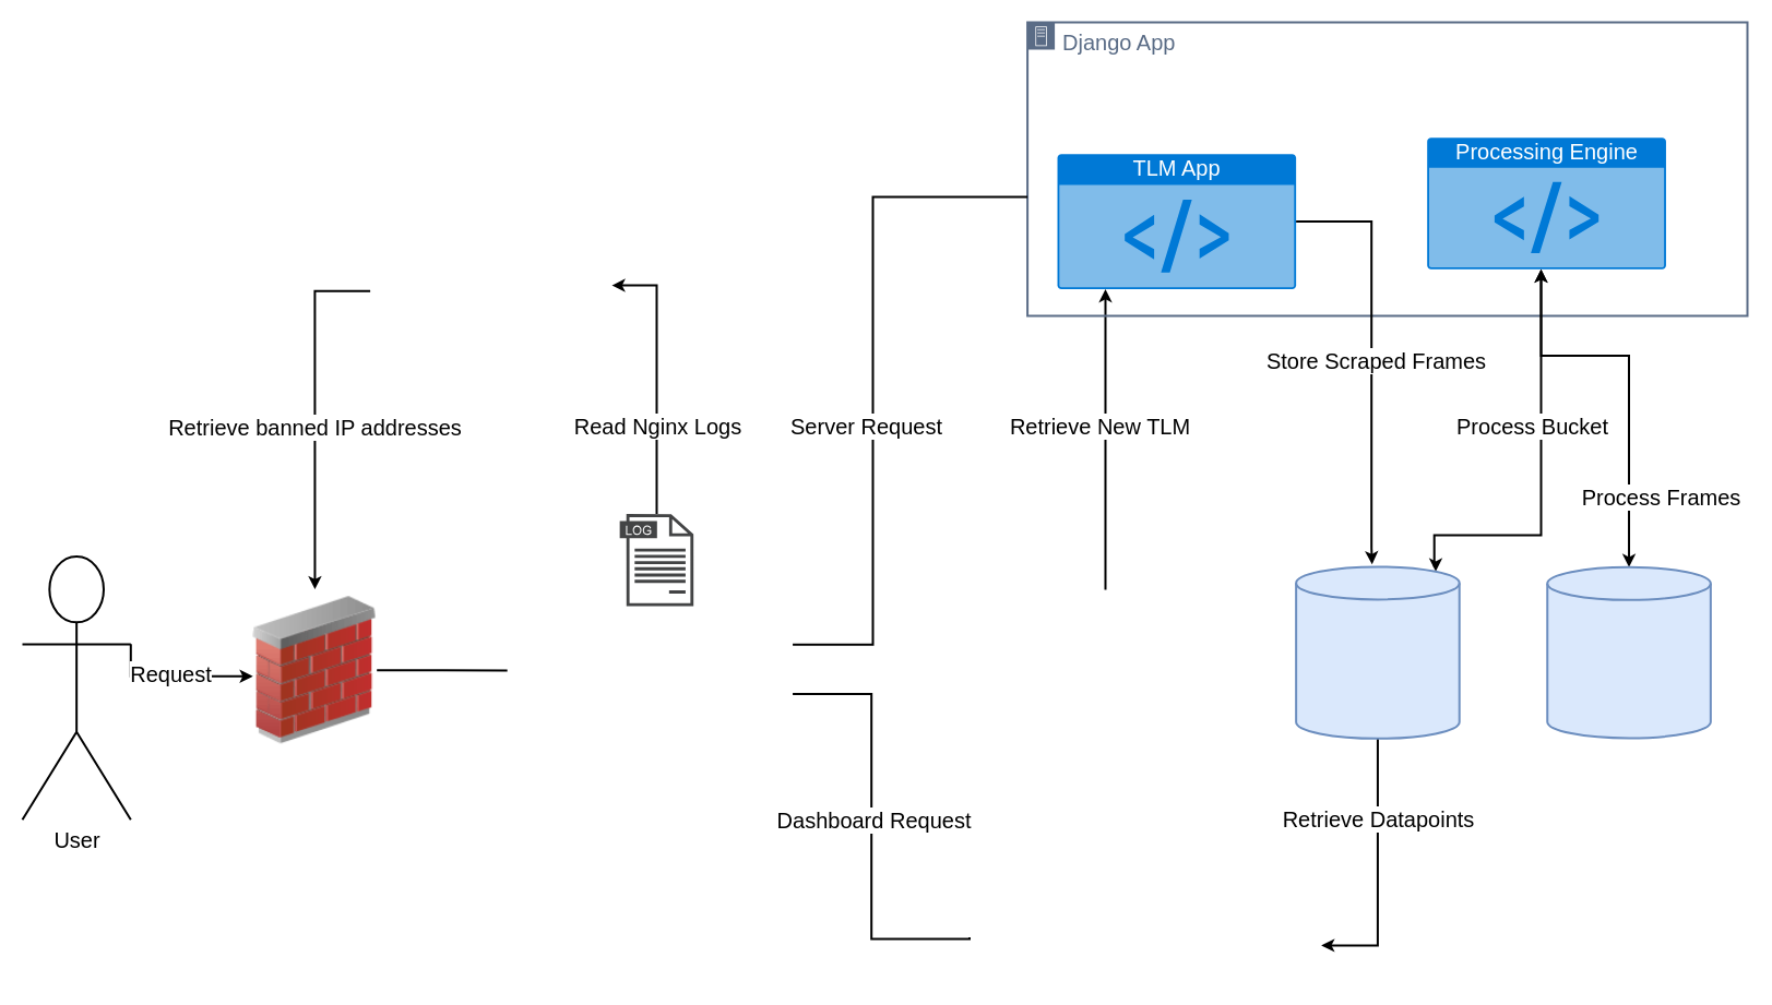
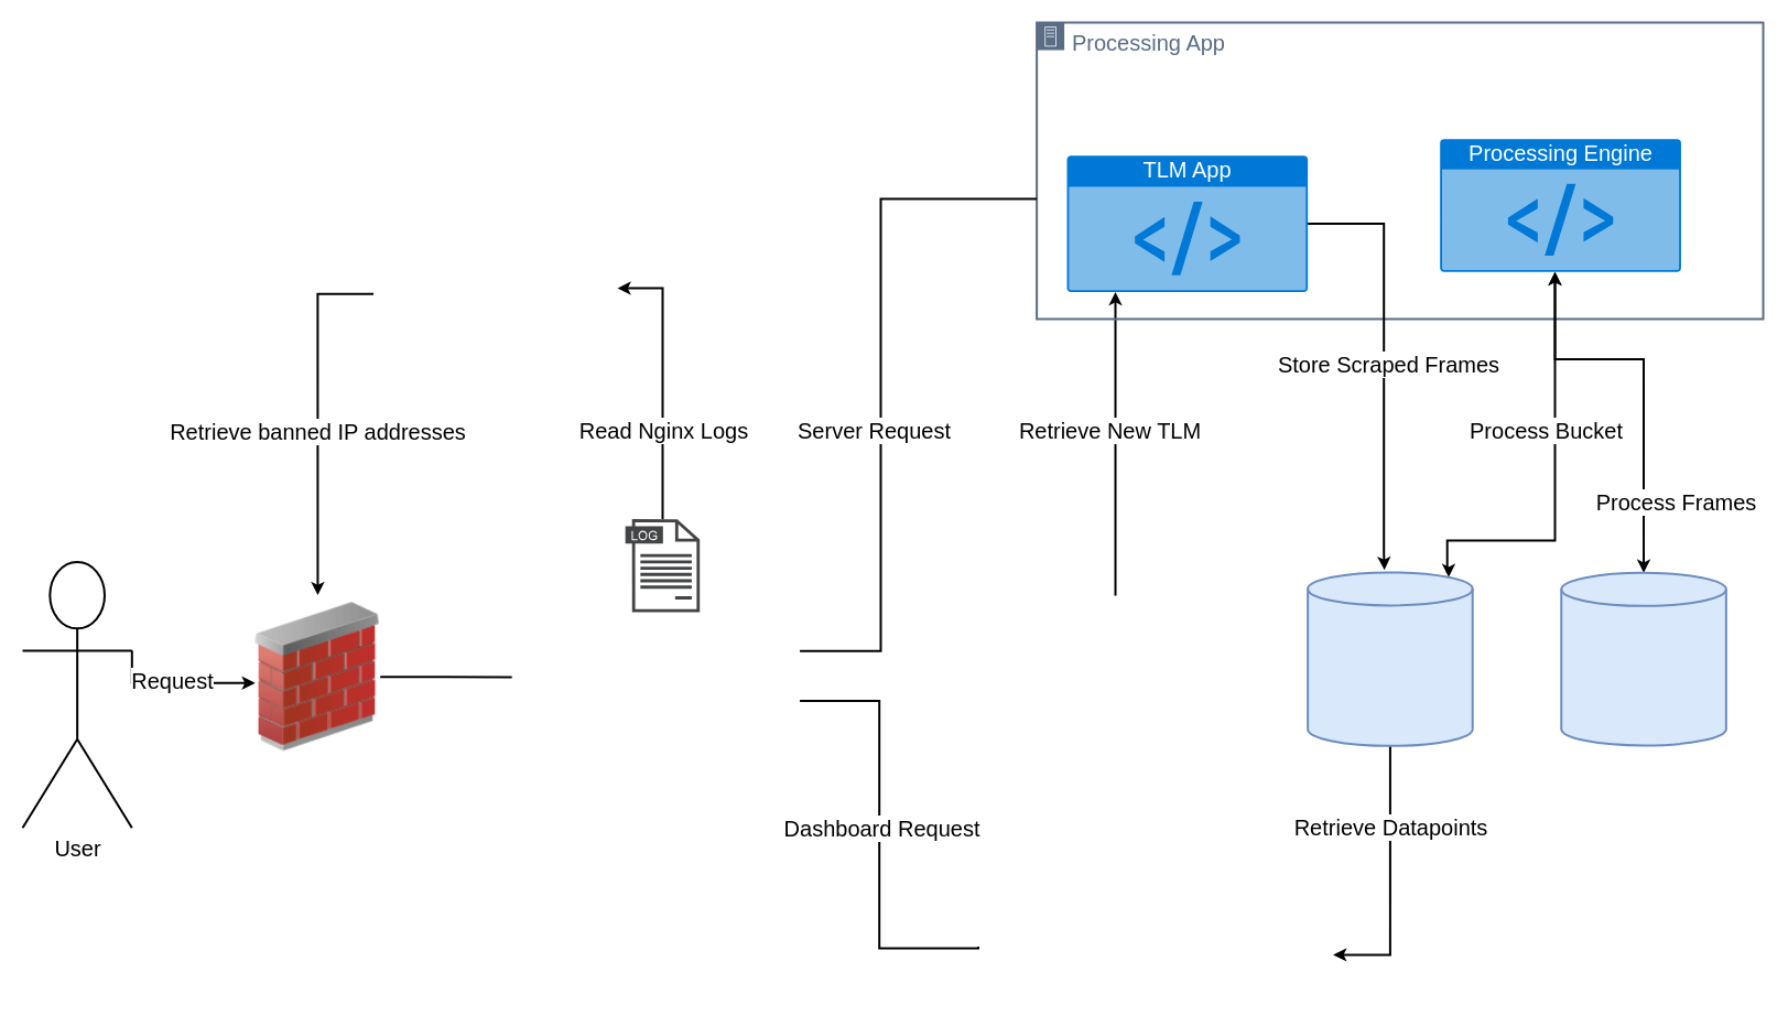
- <mxCell id="8" value="&lt;font style=&quot;font-size: 20px;&quot;&gt;Django App&lt;/font&gt;" style="points=[[0,0],[0.25,0],[0.5,0],[0.75,0],[1,0],[1,0.25],[1,0.5],[1,0.75],[1,1],[0.75,1],[0.5,1],[0.25,1],[0,1],[0,0.75],[0,0.5],[0,0.25]];outlineConnect=0;gradientColor=none;html=1;whiteSpace=wrap;fontSize=20;fontStyle=0;container=0;pointerEvents=0;collapsible=0;recursiveResize=0;shape=mxgraph.aws4.group;grIcon=mxgraph.aws4.group_on_premise;strokeColor=#5A6C86;fillColor=none;verticalAlign=top;align=left;spacingLeft=30;fontColor=#5A6C86;dashed=0;strokeWidth=2;" vertex="1" parent="1"><mxGeometry x="940.6" y="20" width="659.4" height="269.1" as="geometry" /></mxCell>
+ <mxCell id="8" value="&lt;font style=&quot;font-size: 20px;&quot;&gt;Processing App&lt;/font&gt;" style="points=[[0,0],[0.25,0],[0.5,0],[0.75,0],[1,0],[1,0.25],[1,0.5],[1,0.75],[1,1],[0.75,1],[0.5,1],[0.25,1],[0,1],[0,0.75],[0,0.5],[0,0.25]];outlineConnect=0;gradientColor=none;html=1;whiteSpace=wrap;fontSize=20;fontStyle=0;container=0;pointerEvents=0;collapsible=0;recursiveResize=0;shape=mxgraph.aws4.group;grIcon=mxgraph.aws4.group_on_premise;strokeColor=#5A6C86;fillColor=none;verticalAlign=top;align=left;spacingLeft=30;fontColor=#5A6C86;dashed=0;strokeWidth=2;" vertex="1" parent="1"><mxGeometry x="940.6" y="20" width="659.4" height="269.1" as="geometry" /></mxCell>
